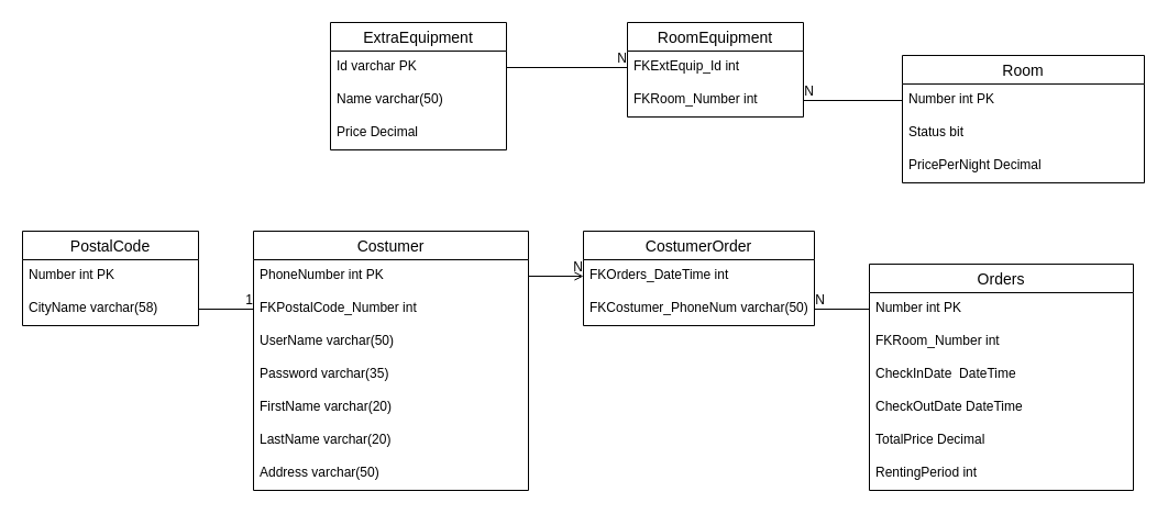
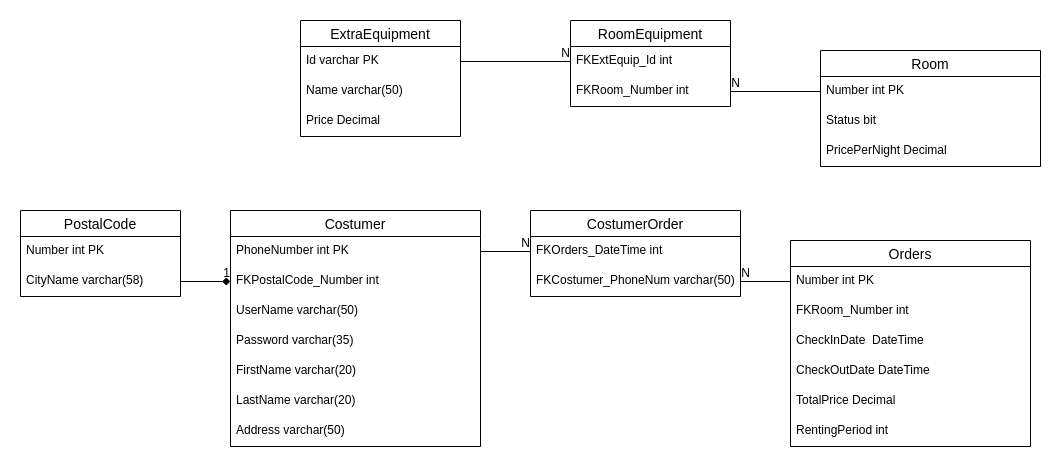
- <mxCell id="33" value="" style="endArrow=open;html=1;rounded=0;exitX=1;exitY=0.5;exitDx=0;exitDy=0;entryX=0;entryY=0.5;entryDx=0;entryDy=0;" parent="1" source="3" target="31" edge="1"><mxGeometry relative="1" as="geometry"><mxPoint x="510" y="320" as="sourcePoint" /><mxPoint x="670" y="320" as="targetPoint" /></mxGeometry></mxCell>
+ <mxCell id="33" value="" style="endArrow=none;html=1;rounded=0;exitX=1;exitY=0.5;exitDx=0;exitDy=0;entryX=0;entryY=0.5;entryDx=0;entryDy=0;" parent="1" source="3" target="31" edge="1"><mxGeometry relative="1" as="geometry"><mxPoint x="510" y="320" as="sourcePoint" /><mxPoint x="670" y="320" as="targetPoint" /></mxGeometry></mxCell>
- <mxCell id="28" value="" style="endArrow=none;html=1;rounded=0;exitX=1;exitY=0.5;exitDx=0;exitDy=0;entryX=0;entryY=0.5;entryDx=0;entryDy=0;" parent="1" source="12" target="4" edge="1"><mxGeometry relative="1" as="geometry"><mxPoint x="530" y="560" as="sourcePoint" /><mxPoint x="690" y="560" as="targetPoint" /></mxGeometry></mxCell>
+ <mxCell id="28" value="" style="endArrow=diamond;html=1;rounded=0;exitX=1;exitY=0.5;exitDx=0;exitDy=0;entryX=0;entryY=0.5;entryDx=0;entryDy=0;" parent="1" source="12" target="4" edge="1"><mxGeometry relative="1" as="geometry"><mxPoint x="530" y="560" as="sourcePoint" /><mxPoint x="690" y="560" as="targetPoint" /></mxGeometry></mxCell>
